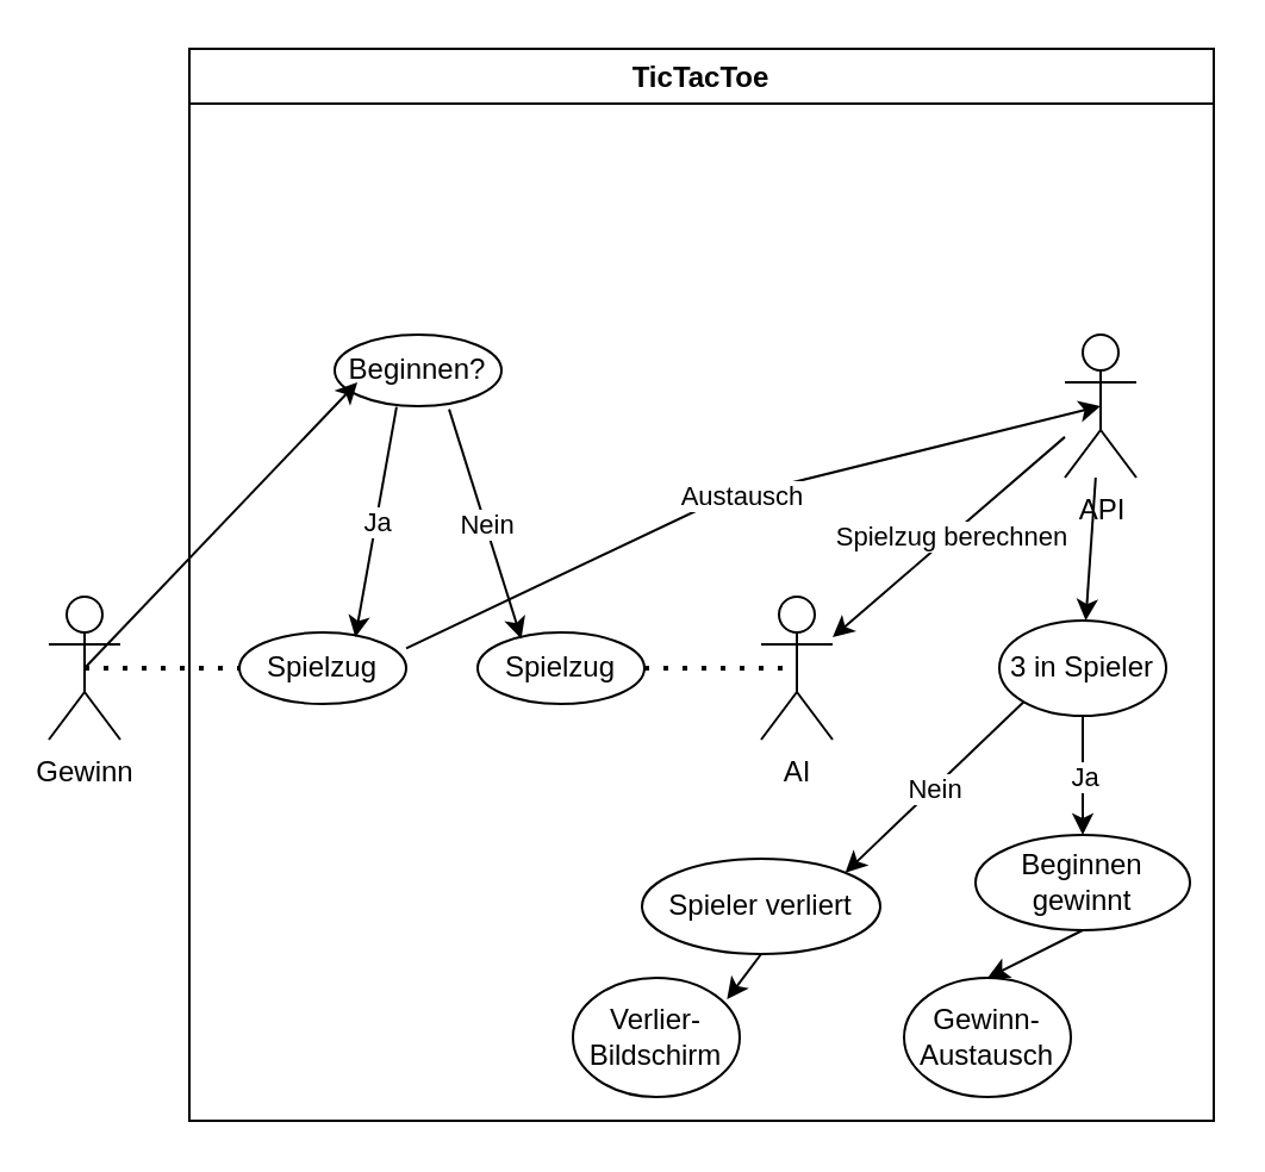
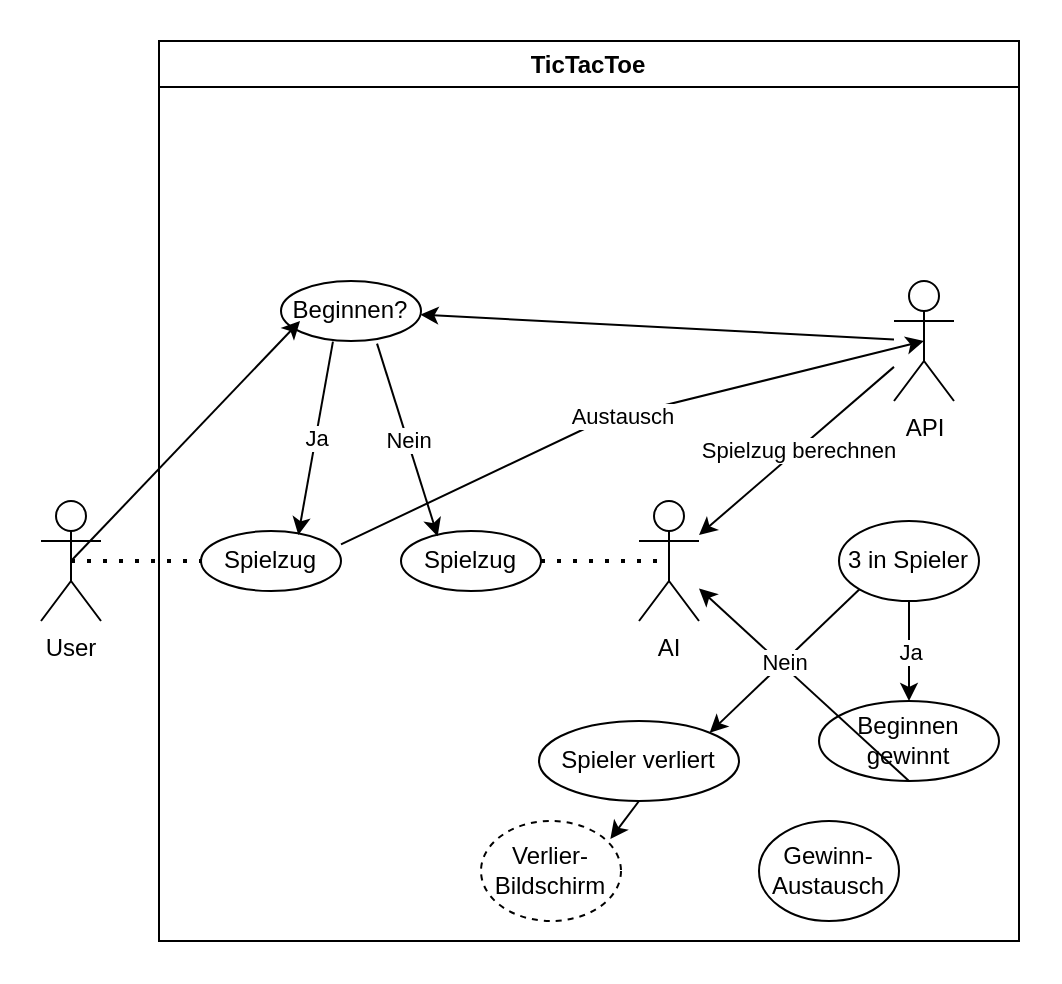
- <mxCell id="24" value="" style="endArrow=classic;html=1;rounded=0;sketch=0;jumpStyle=none;" edge="1" parent="15" source="17" target="23"><mxGeometry width="50" height="50" relative="1" as="geometry"><mxPoint x="140" y="310" as="sourcePoint" /><mxPoint x="190" y="260" as="targetPoint" /></mxGeometry></mxCell>
+ <mxCell id="24" value="" style="endArrow=classic;html=1;rounded=0;sketch=0;jumpStyle=none;" edge="1" parent="15" source="17" target="3"><mxGeometry width="50" height="50" relative="1" as="geometry"><mxPoint x="140" y="310" as="sourcePoint" /><mxPoint x="190" y="260" as="targetPoint" /></mxGeometry></mxCell>
- <mxCell id="2" value="Gewinn" style="shape=umlActor;verticalLabelPosition=bottom;verticalAlign=top;html=1;outlineConnect=0;" vertex="1" parent="1"><mxGeometry x="20" y="250" width="30" height="60" as="geometry" /></mxCell>
+ <mxCell id="2" value="User" style="shape=umlActor;verticalLabelPosition=bottom;verticalAlign=top;html=1;outlineConnect=0;" vertex="1" parent="1"><mxGeometry x="20" y="250" width="30" height="60" as="geometry" /></mxCell>
- <mxCell id="22" value="" style="endArrow=classic;html=1;rounded=0;sketch=0;jumpStyle=none;exitX=0.5;exitY=1;exitDx=0;exitDy=0;entryX=0.5;entryY=0;entryDx=0;entryDy=0;" edge="1" parent="15" source="20" target="21"><mxGeometry width="50" height="50" relative="1" as="geometry"><mxPoint x="140" y="310" as="sourcePoint" /><mxPoint x="190" y="260" as="targetPoint" /></mxGeometry></mxCell>
+ <mxCell id="22" value="" style="endArrow=classic;html=1;rounded=0;sketch=0;jumpStyle=none;exitX=0.5;exitY=1;exitDx=0;exitDy=0;" edge="1" parent="15" source="20" target="16"><mxGeometry width="50" height="50" relative="1" as="geometry"><mxPoint x="140" y="310" as="sourcePoint" /><mxPoint x="190" y="260" as="targetPoint" /></mxGeometry></mxCell>
- <mxCell id="30" value="Verlier- Bildschirm" style="ellipse;whiteSpace=wrap;html=1;" vertex="1" parent="15"><mxGeometry x="161" y="390" width="70" height="50" as="geometry" /></mxCell>
+ <mxCell id="30" value="Verlier- Bildschirm" style="ellipse;whiteSpace=wrap;html=1;dashed=1;" vertex="1" parent="15"><mxGeometry x="161" y="390" width="70" height="50" as="geometry" /></mxCell>
